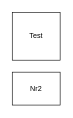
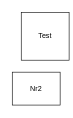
- <mxCell id="2" value="Test" style="whiteSpace=wrap;html=1;aspect=fixed;" vertex="1" parent="1"><mxGeometry x="20" y="20" width="80" height="80" as="geometry" /></mxCell>
+ <mxCell id="2" value="Test" style="whiteSpace=wrap;html=1;aspect=fixed;" vertex="1" parent="1"><mxGeometry x="35" y="20" width="80" height="80" as="geometry" /></mxCell>
